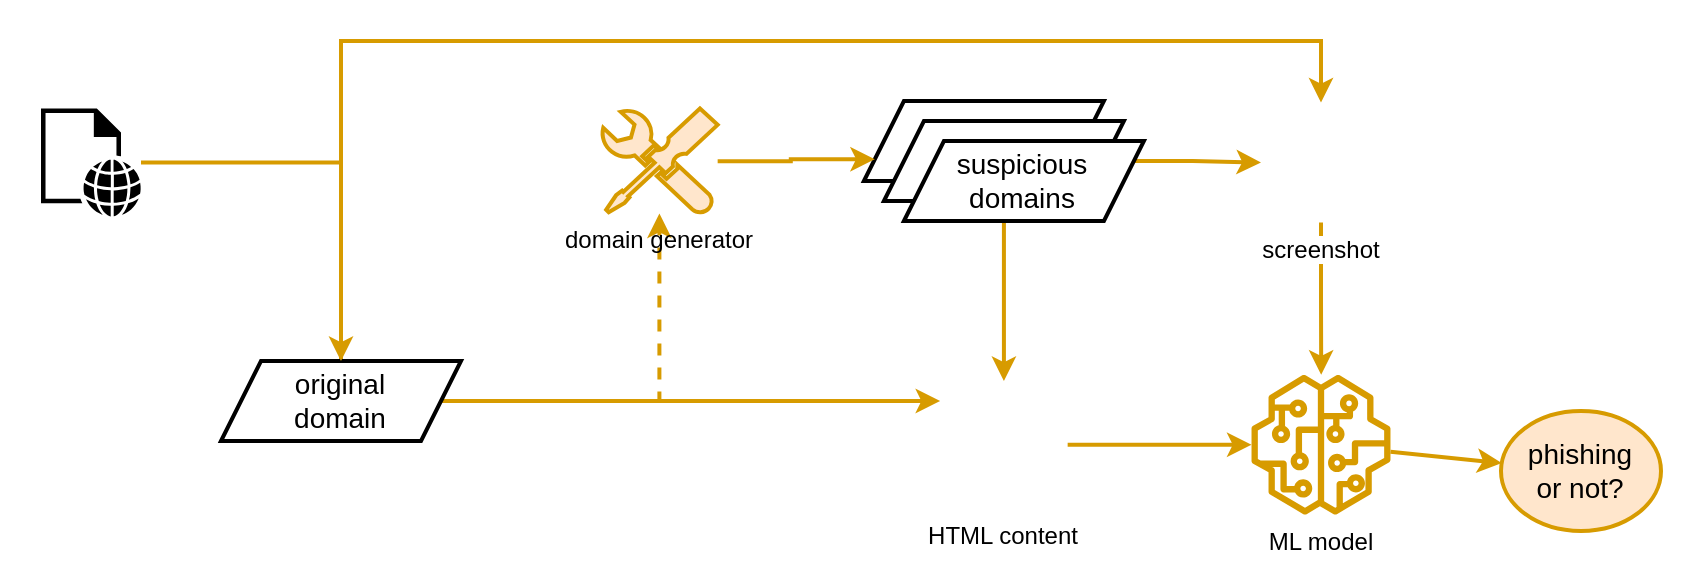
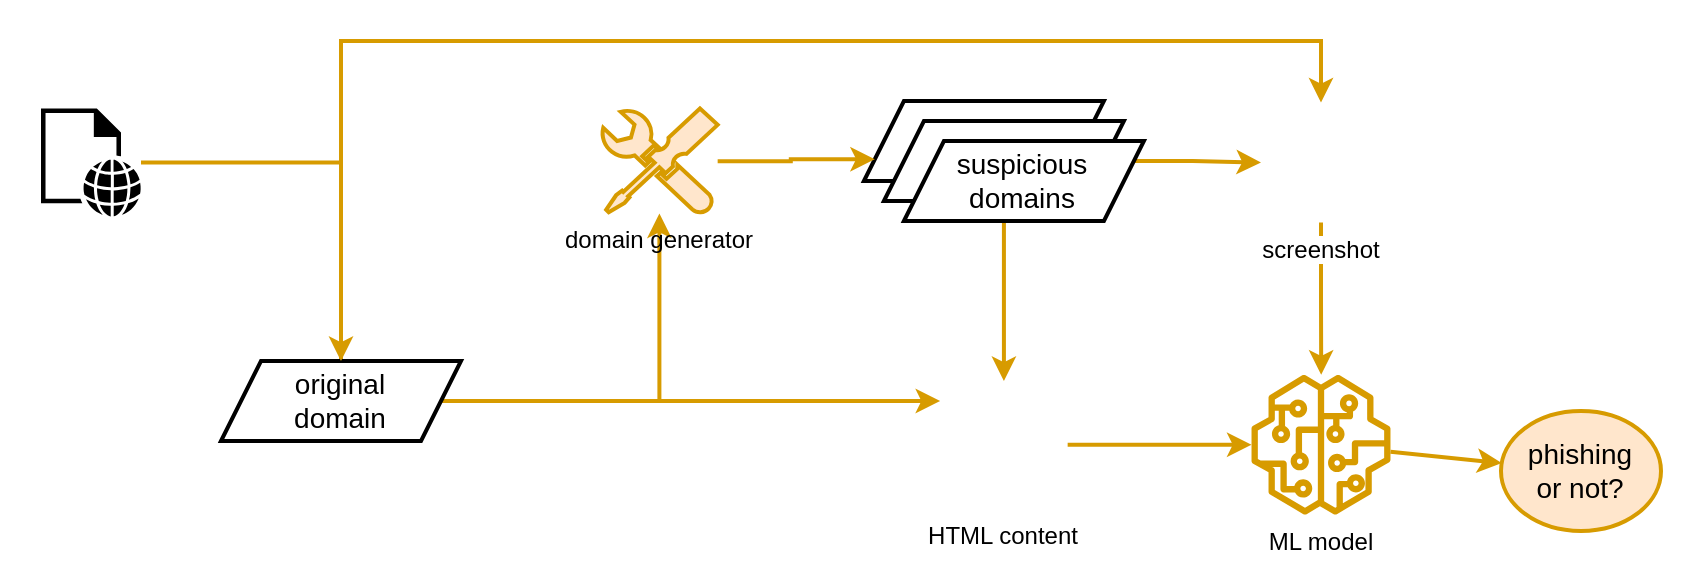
- <mxCell id="2" style="edgeStyle=orthogonalEdgeStyle;rounded=0;orthogonalLoop=1;jettySize=auto;html=1;strokeWidth=2;fillColor=#ffe6cc;strokeColor=#d79b00;dashed=1;" edge="1" parent="1" source="5" target="15"><mxGeometry relative="1" as="geometry" /></mxCell>
+ <mxCell id="2" style="edgeStyle=orthogonalEdgeStyle;rounded=0;orthogonalLoop=1;jettySize=auto;html=1;strokeWidth=2;fillColor=#ffe6cc;strokeColor=#d79b00;" edge="1" parent="1" source="5" target="15"><mxGeometry relative="1" as="geometry" /></mxCell>
